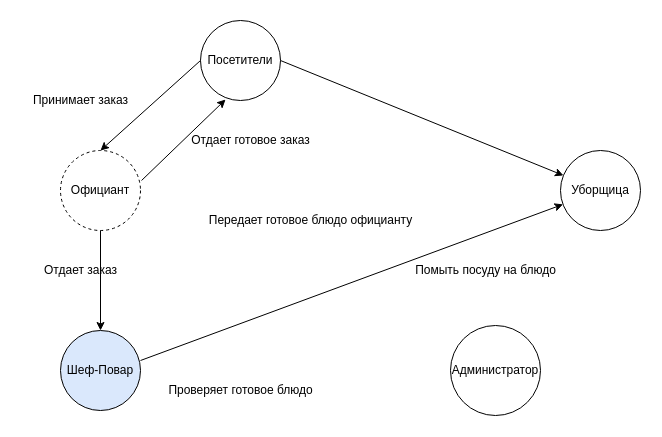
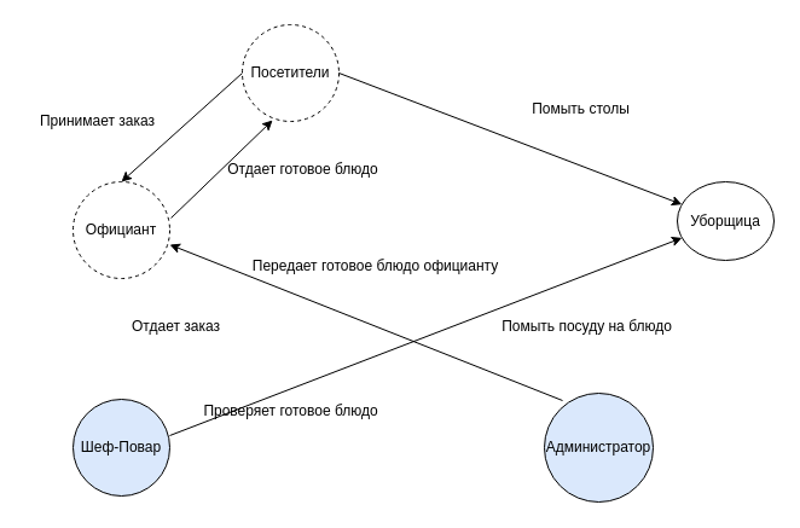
- <mxCell id="6" value="Посетители" style="ellipse;whiteSpace=wrap;html=1;aspect=fixed;" vertex="1" parent="1"><mxGeometry x="200" y="20" width="80" height="80" as="geometry" /></mxCell>
+ <mxCell id="6" value="Посетители" style="ellipse;whiteSpace=wrap;html=1;aspect=fixed;dashed=1;" vertex="1" parent="1"><mxGeometry x="200" y="20" width="80" height="80" as="geometry" /></mxCell>
+ <mxCell id="19" value="Помыть столы" style="text;html=1;align=center;verticalAlign=middle;resizable=0;points=[];autosize=1;strokeColor=none;fillColor=none;" vertex="1" parent="1"><mxGeometry x="430" y="80" width="100" height="20" as="geometry" /></mxCell>
- <mxCell id="15" value="Отдает готовое заказ" style="text;html=1;align=center;verticalAlign=middle;resizable=0;points=[];autosize=1;strokeColor=none;fillColor=none;" vertex="1" parent="1"><mxGeometry x="180" y="130" width="140" height="20" as="geometry" /></mxCell>
+ <mxCell id="15" value="Отдает готовое блюдо" style="text;html=1;align=center;verticalAlign=middle;resizable=0;points=[];autosize=1;strokeColor=none;fillColor=none;" vertex="1" parent="1"><mxGeometry x="180" y="130" width="140" height="20" as="geometry" /></mxCell>
- <mxCell id="11" value="Уборщица" style="ellipse;whiteSpace=wrap;html=1;aspect=fixed;" vertex="1" parent="1"><mxGeometry x="560" y="150" width="80" height="80" as="geometry" /></mxCell>
+ <mxCell id="11" value="Уборщица" style="ellipse;whiteSpace=wrap;html=1;aspect=fixed;" vertex="1" parent="1"><mxGeometry x="560" y="150" width="80" height="65" as="geometry" /></mxCell>
+ <mxCell id="12" value="" style="endArrow=classic;html=1;rounded=0;exitX=0.167;exitY=0.067;exitDx=0;exitDy=0;exitPerimeter=0;entryX=1;entryY=0.65;entryDx=0;entryDy=0;entryPerimeter=0;" edge="1" parent="1" source="9" target="2"><mxGeometry width="50" height="50" relative="1" as="geometry"><mxPoint x="200" y="270" as="sourcePoint" /><mxPoint x="250" y="220" as="targetPoint" /></mxGeometry></mxCell>
- <mxCell id="5" value="Отдает заказ" style="text;html=1;align=center;verticalAlign=middle;resizable=0;points=[];autosize=1;strokeColor=none;fillColor=none;" vertex="1" parent="1"><mxGeometry x="35" y="260" width="90" height="20" as="geometry" /></mxCell>
+ <mxCell id="5" value="Отдает заказ" style="text;html=1;align=center;verticalAlign=middle;resizable=0;points=[];autosize=1;strokeColor=none;fillColor=none;" vertex="1" parent="1"><mxGeometry x="100" y="260" width="90" height="20" as="geometry" /></mxCell>
- <mxCell id="3" value="" style="endArrow=classic;html=1;rounded=0;exitX=0.5;exitY=1;exitDx=0;exitDy=0;entryX=0.5;entryY=0;entryDx=0;entryDy=0;" edge="1" parent="1" source="2" target="4"><mxGeometry width="50" height="50" relative="1" as="geometry"><mxPoint x="380" y="410" as="sourcePoint" /><mxPoint x="350" y="270" as="targetPoint" /><Array as="points" /></mxGeometry></mxCell>
- <mxCell id="9" value="Администратор " style="ellipse;whiteSpace=wrap;html=1;aspect=fixed;" vertex="1" parent="1"><mxGeometry x="450" y="325" width="90" height="90" as="geometry" /></mxCell>
+ <mxCell id="9" value="Администратор " style="ellipse;whiteSpace=wrap;html=1;aspect=fixed;fillColor=#dae8fc;" vertex="1" parent="1"><mxGeometry x="450" y="325" width="90" height="90" as="geometry" /></mxCell>
- <mxCell id="10" value="Проверяет готовое блюдо" style="text;html=1;align=center;verticalAlign=middle;resizable=0;points=[];autosize=1;strokeColor=none;fillColor=none;" vertex="1" parent="1"><mxGeometry x="160" y="380" width="160" height="20" as="geometry" /></mxCell>
+ <mxCell id="10" value="Проверяет готовое блюдо" style="text;html=1;align=center;verticalAlign=middle;resizable=0;points=[];autosize=1;strokeColor=none;fillColor=none;" vertex="1" parent="1"><mxGeometry x="160" y="330" width="160" height="20" as="geometry" /></mxCell>
